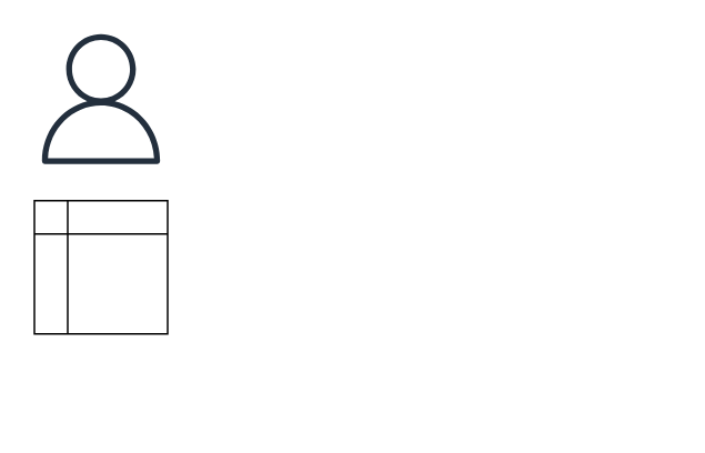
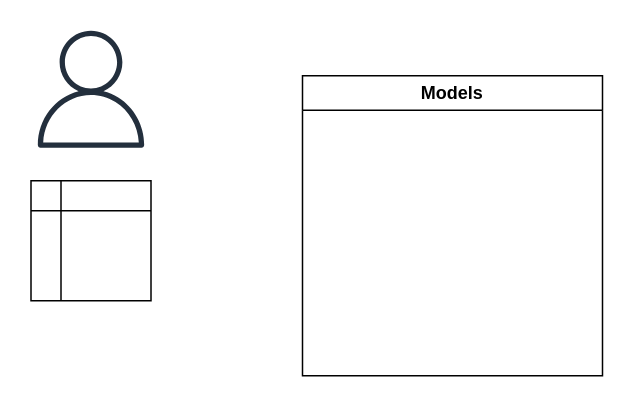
+ <mxCell id="4" value="Models" style="swimlane;whiteSpace=wrap;html=1;" vertex="1" parent="1"><mxGeometry x="201" y="50" width="200" height="200" as="geometry" /></mxCell>
